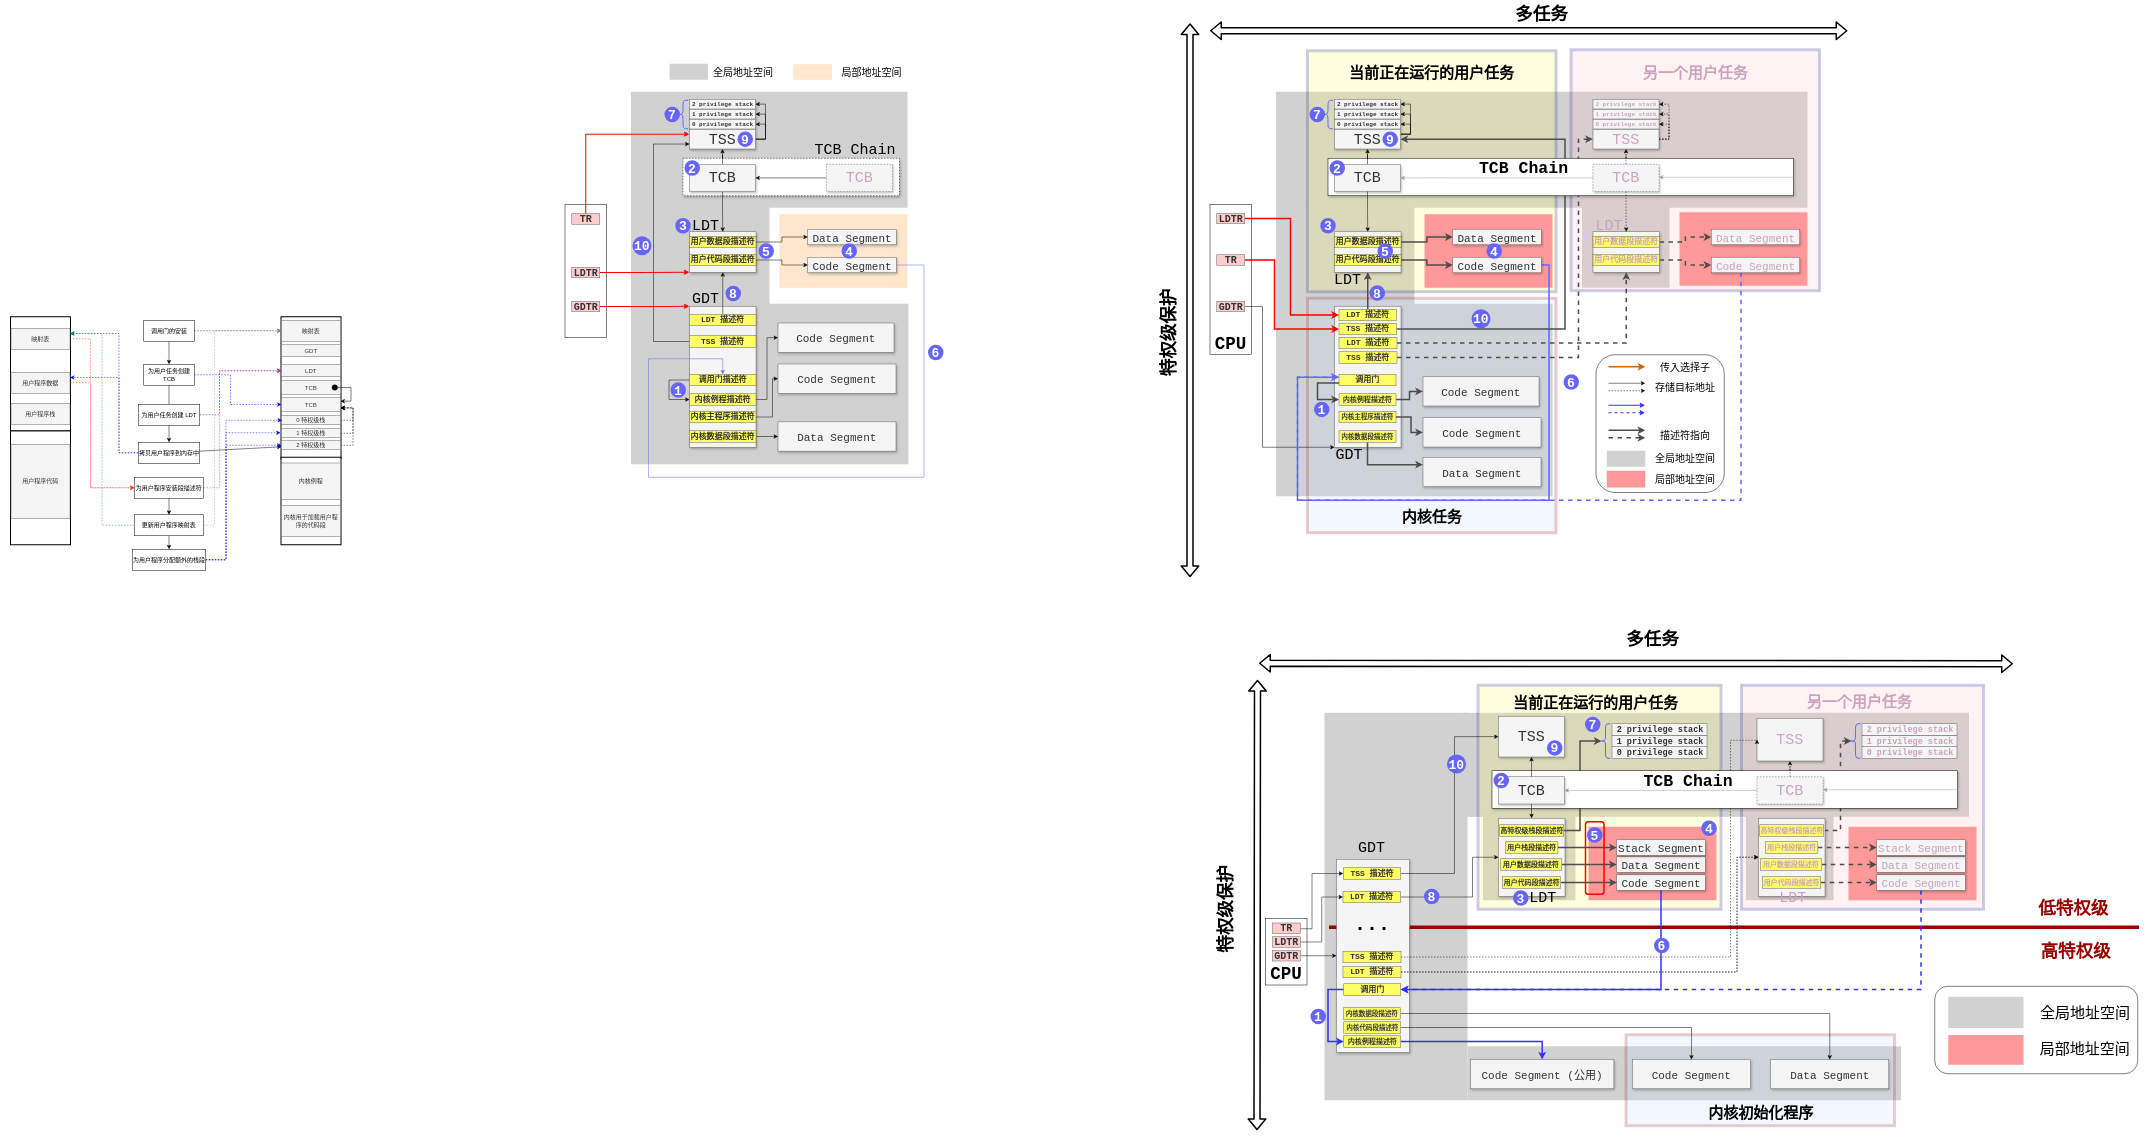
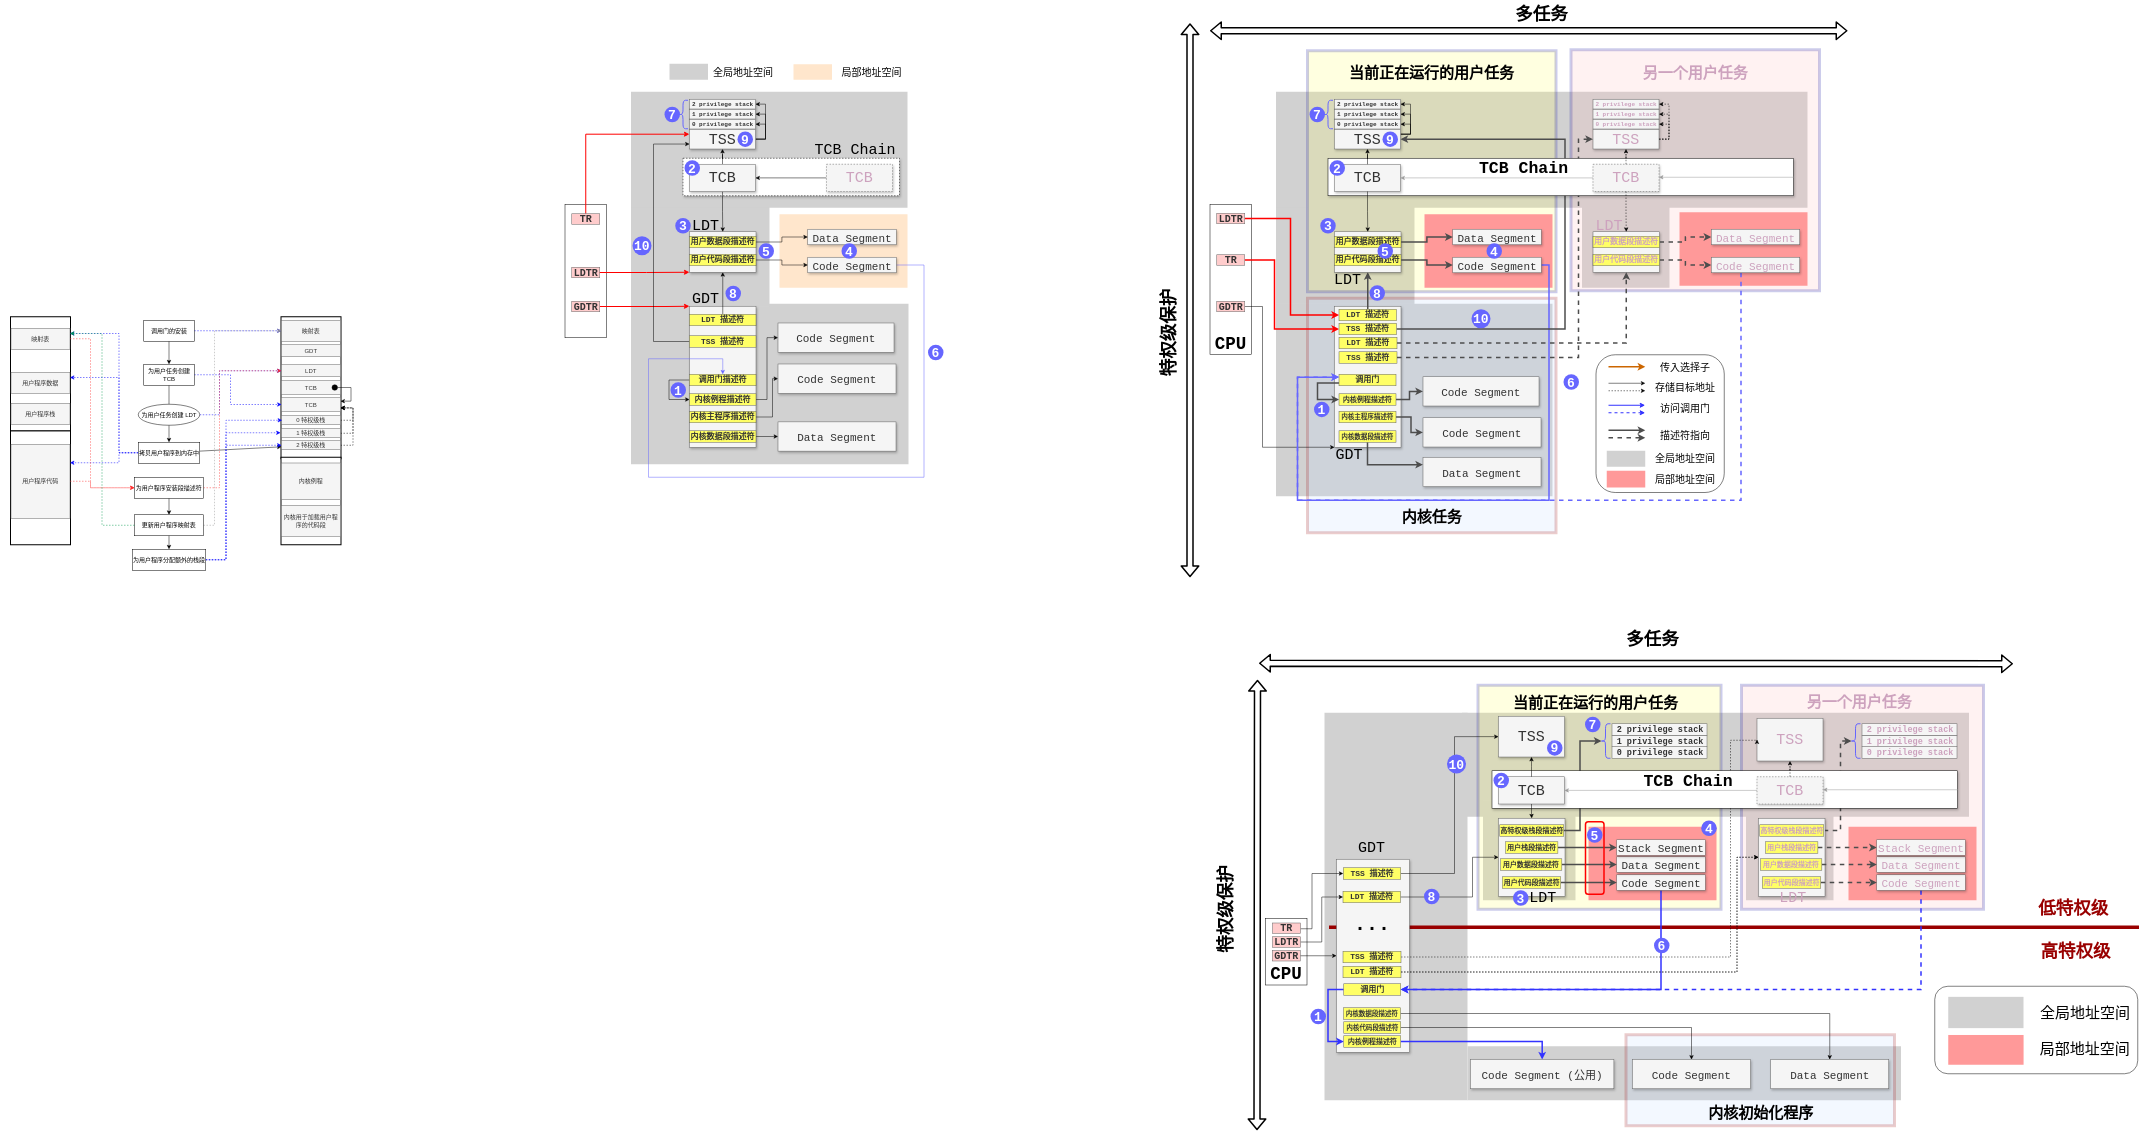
- <mxCell id="58" style="edgeStyle=orthogonalEdgeStyle;rounded=0;orthogonalLoop=1;jettySize=auto;html=1;entryX=0;entryY=0.5;entryDx=0;entryDy=0;dashed=1;strokeColor=#FF3333;strokeWidth=1;" parent="1" source="59" target="66" edge="1"><mxGeometry relative="1" as="geometry"><Array as="points"><mxPoint x="180" y="765" /><mxPoint x="180" y="975" /></Array></mxGeometry></mxCell>
+ <mxCell id="249" value="&lt;font style=&quot;font-size: 20px&quot;&gt;访问调用门&lt;/font&gt;" style="text;html=1;strokeColor=none;fillColor=none;align=center;verticalAlign=middle;whiteSpace=wrap;rounded=0;shadow=1;fontFamily=Courier New;fontSize=30;" parent="1" vertex="1"><mxGeometry x="3305.5" y="805" width="127" height="20" as="geometry" /></mxCell>
- <mxCell id="62" value="为用户任务创建 LDT" style="rounded=0;whiteSpace=wrap;html=1;" parent="1" vertex="1"><mxGeometry x="275.5" y="808" width="123" height="42" as="geometry" /></mxCell>
+ <mxCell id="62" value="为用户任务创建 LDT" style="ellipse;whiteSpace=wrap;html=1;" parent="1" vertex="1"><mxGeometry x="275.5" y="808" width="123" height="42" as="geometry" /></mxCell>
+ <mxCell id="49" style="edgeStyle=orthogonalEdgeStyle;rounded=0;orthogonalLoop=1;jettySize=auto;html=1;entryX=1;entryY=0.25;entryDx=0;entryDy=0;exitX=0;exitY=0.5;exitDx=0;exitDy=0;dashed=1;strokeColor=#0000FF;" parent="1" source="53" target="57" edge="1"><mxGeometry relative="1" as="geometry"><Array as="points"><mxPoint x="237" y="905" /><mxPoint x="237" y="925" /></Array></mxGeometry></mxCell>
+ <mxCell id="56" style="edgeStyle=orthogonalEdgeStyle;rounded=0;orthogonalLoop=1;jettySize=auto;html=1;entryX=0;entryY=0.5;entryDx=0;entryDy=0;dashed=1;strokeColor=#FF3333;strokeWidth=1;" parent="1" source="57" target="66" edge="1"><mxGeometry relative="1" as="geometry"><Array as="points"><mxPoint x="180" y="962" /><mxPoint x="180" y="975" /></Array></mxGeometry></mxCell>
